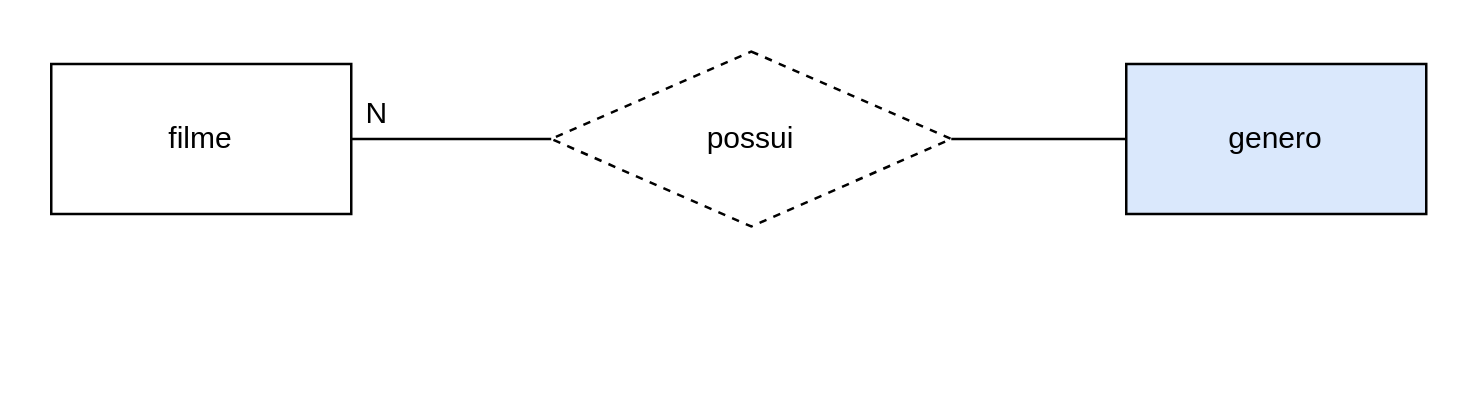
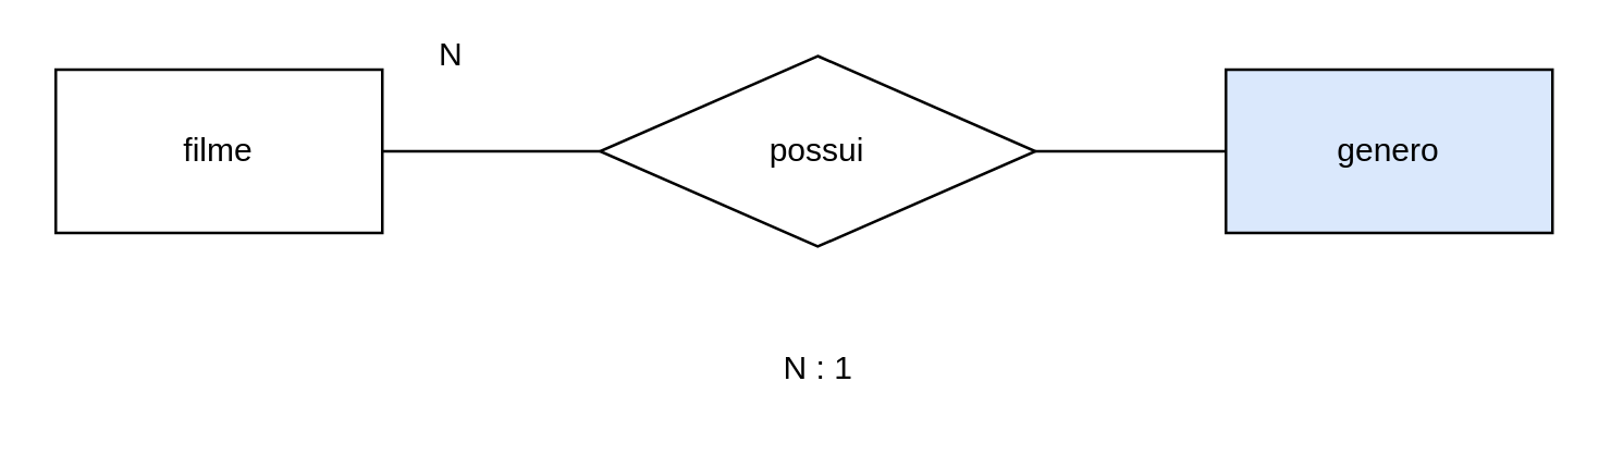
- <mxCell id="7" value="N" style="text;html=1;align=center;verticalAlign=middle;resizable=0;points=[];autosize=1;strokeColor=none;" vertex="1" parent="1"><mxGeometry x="140" y="35" width="20" height="20" as="geometry" /></mxCell>
+ <mxCell id="7" value="N" style="text;html=1;align=center;verticalAlign=middle;resizable=0;points=[];autosize=1;strokeColor=none;" vertex="1" parent="1"><mxGeometry x="155" y="10" width="20" height="20" as="geometry" /></mxCell>
- <mxCell id="5" value="possui" style="rhombus;whiteSpace=wrap;html=1;dashed=1;" vertex="1" parent="1"><mxGeometry x="220" y="20" width="160" height="70" as="geometry" /></mxCell>
+ <mxCell id="5" value="possui" style="rhombus;whiteSpace=wrap;html=1;" vertex="1" parent="1"><mxGeometry x="220" y="20" width="160" height="70" as="geometry" /></mxCell>
+ <mxCell id="8" value="N : 1" style="text;html=1;align=center;verticalAlign=middle;resizable=0;points=[];autosize=1;strokeColor=none;" vertex="1" parent="1"><mxGeometry x="280" y="125" width="40" height="20" as="geometry" /></mxCell>
